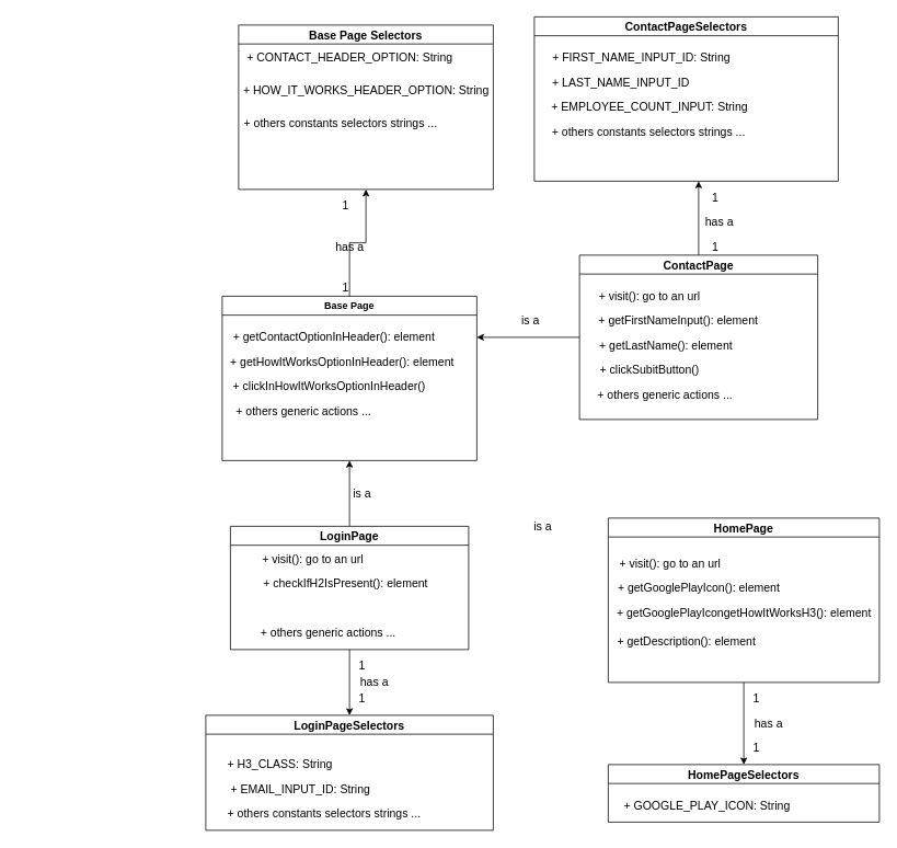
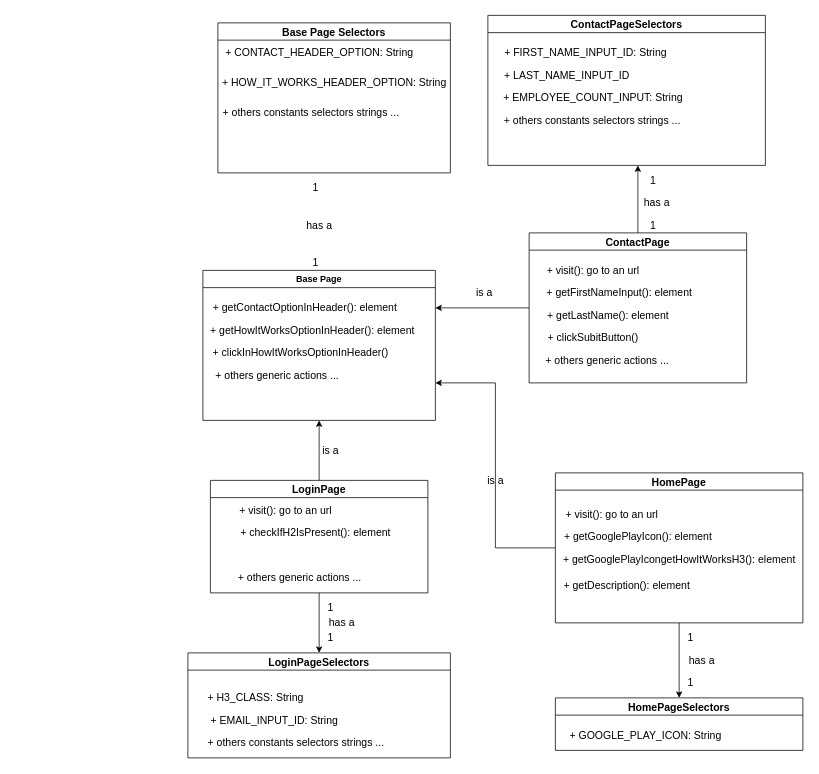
- <mxCell id="2" style="edgeStyle=orthogonalEdgeStyle;rounded=0;orthogonalLoop=1;jettySize=auto;html=1;fontSize=14;entryX=0.5;entryY=1;entryDx=0;entryDy=0;" parent="1" source="3" target="9" edge="1"><mxGeometry relative="1" as="geometry"><mxPoint x="405" y="260" as="targetPoint" /></mxGeometry></mxCell>
+ <mxCell id="21" style="edgeStyle=orthogonalEdgeStyle;rounded=0;orthogonalLoop=1;jettySize=auto;html=1;entryX=1;entryY=0.75;entryDx=0;entryDy=0;fontSize=14;" parent="1" source="23" target="3" edge="1"><mxGeometry relative="1" as="geometry" /></mxCell>
